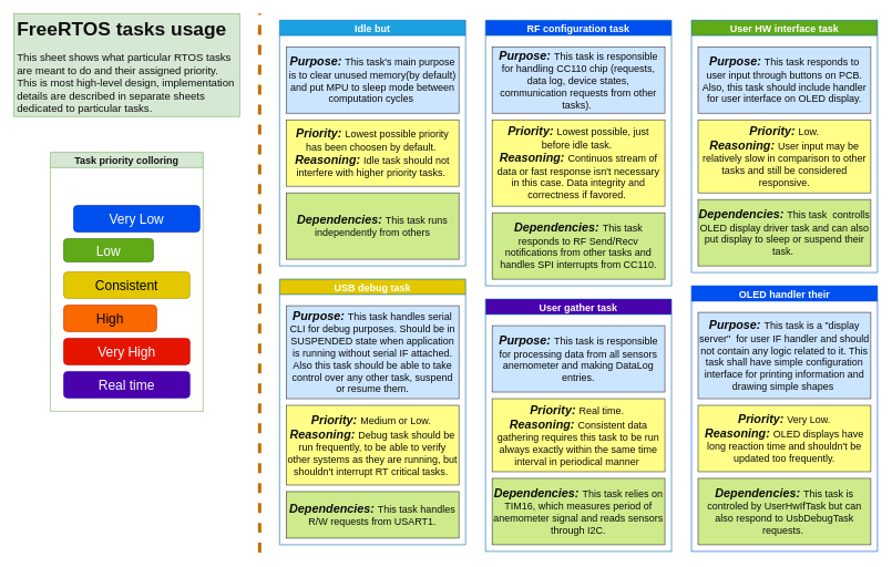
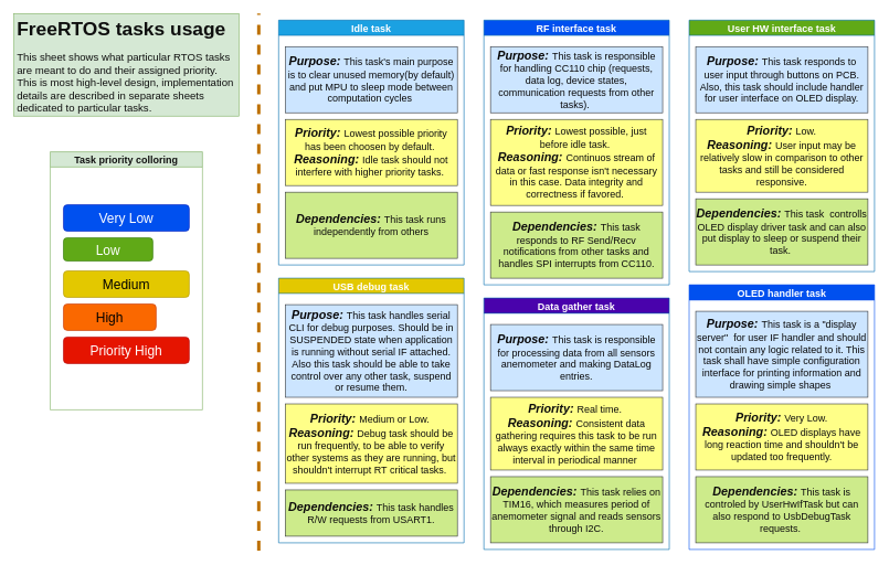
- <mxCell id="3" value="Idle but" style="swimlane;whiteSpace=wrap;html=1;fontSize=15;fillColor=#1ba1e2;strokeColor=#006EAF;fontColor=#ffffff;" parent="1" vertex="1"><mxGeometry x="420" y="30" width="280" height="370" as="geometry" /></mxCell>
+ <mxCell id="3" value="Idle task" style="swimlane;whiteSpace=wrap;html=1;fontSize=15;fillColor=#1ba1e2;strokeColor=#006EAF;fontColor=#ffffff;" parent="1" vertex="1"><mxGeometry x="420" y="30" width="280" height="370" as="geometry" /></mxCell>
- <mxCell id="15" value="RF configuration task" style="swimlane;whiteSpace=wrap;html=1;fontSize=15;fillColor=#0050ef;strokeColor=#006EAF;fontColor=#ffffff;" parent="1" vertex="1"><mxGeometry x="730" y="30" width="280" height="400" as="geometry" /></mxCell>
+ <mxCell id="15" value="RF interface task" style="swimlane;whiteSpace=wrap;html=1;fontSize=15;fillColor=#0050ef;strokeColor=#006EAF;fontColor=#ffffff;" parent="1" vertex="1"><mxGeometry x="730" y="30" width="280" height="400" as="geometry" /></mxCell>
- <mxCell id="8" value="&lt;font style=&quot;font-size: 20px;&quot;&gt;Very Low&lt;/font&gt;" style="rounded=1;whiteSpace=wrap;html=1;fillColor=#0050ef;fontColor=#ffffff;strokeColor=#001DBC;" parent="7" vertex="1"><mxGeometry x="35" y="80" width="190" height="40" as="geometry" /></mxCell>
+ <mxCell id="8" value="&lt;font style=&quot;font-size: 20px;&quot;&gt;Very Low&lt;/font&gt;" style="rounded=1;whiteSpace=wrap;html=1;fillColor=#0050ef;fontColor=#ffffff;strokeColor=#001DBC;" parent="7" vertex="1"><mxGeometry x="20" y="80" width="190" height="40" as="geometry" /></mxCell>
- <mxCell id="10" value="&lt;font style=&quot;font-size: 20px;&quot;&gt;Consistent&lt;/font&gt;" style="rounded=1;whiteSpace=wrap;html=1;fillColor=#e3c800;fontColor=#000000;strokeColor=#B09500;" parent="7" vertex="1"><mxGeometry x="20" y="180" width="190" height="40" as="geometry" /></mxCell>
+ <mxCell id="10" value="&lt;font style=&quot;font-size: 20px;&quot;&gt;Medium&lt;/font&gt;" style="rounded=1;whiteSpace=wrap;html=1;fillColor=#e3c800;fontColor=#000000;strokeColor=#B09500;" parent="7" vertex="1"><mxGeometry x="20" y="180" width="190" height="40" as="geometry" /></mxCell>
- <mxCell id="31" value="OLED handler their" style="swimlane;whiteSpace=wrap;html=1;fontSize=15;fillColor=#0050ef;strokeColor=#0050ef;fontColor=#ffffff;" vertex="1" parent="1"><mxGeometry x="1040" y="430" width="280" height="400" as="geometry" /></mxCell>
+ <mxCell id="31" value="OLED handler task" style="swimlane;whiteSpace=wrap;html=1;fontSize=15;fillColor=#0050ef;strokeColor=#0050ef;fontColor=#ffffff;" vertex="1" parent="1"><mxGeometry x="1040" y="430" width="280" height="400" as="geometry" /></mxCell>
- <mxCell id="23" value="User gather task" style="swimlane;whiteSpace=wrap;html=1;fontSize=15;fillColor=#4902ac;strokeColor=#006EAF;fontColor=#ffffff;" parent="1" vertex="1"><mxGeometry x="730" y="450" width="280" height="380" as="geometry" /></mxCell>
+ <mxCell id="23" value="Data gather task" style="swimlane;whiteSpace=wrap;html=1;fontSize=15;fillColor=#4902ac;strokeColor=#006EAF;fontColor=#ffffff;" parent="1" vertex="1"><mxGeometry x="730" y="450" width="280" height="380" as="geometry" /></mxCell>
- <mxCell id="12" value="&lt;font style=&quot;font-size: 20px;&quot;&gt;Very High&lt;/font&gt;" style="rounded=1;whiteSpace=wrap;html=1;fillColor=#e51400;fontColor=#ffffff;strokeColor=#B20000;" parent="7" vertex="1"><mxGeometry x="20" y="280" width="190" height="40" as="geometry" /></mxCell>
+ <mxCell id="12" value="&lt;font style=&quot;font-size: 20px;&quot;&gt;Priority High&lt;/font&gt;" style="rounded=1;whiteSpace=wrap;html=1;fillColor=#e51400;fontColor=#ffffff;strokeColor=#B20000;" parent="7" vertex="1"><mxGeometry x="20" y="280" width="190" height="40" as="geometry" /></mxCell>
- <mxCell id="13" value="&lt;font style=&quot;font-size: 20px;&quot;&gt;Real time&lt;/font&gt;" style="rounded=1;whiteSpace=wrap;html=1;fillColor=#4902ac;fontColor=#ffffff;strokeColor=#3700CC;" parent="7" vertex="1"><mxGeometry x="20" y="330" width="190" height="40" as="geometry" /></mxCell>
